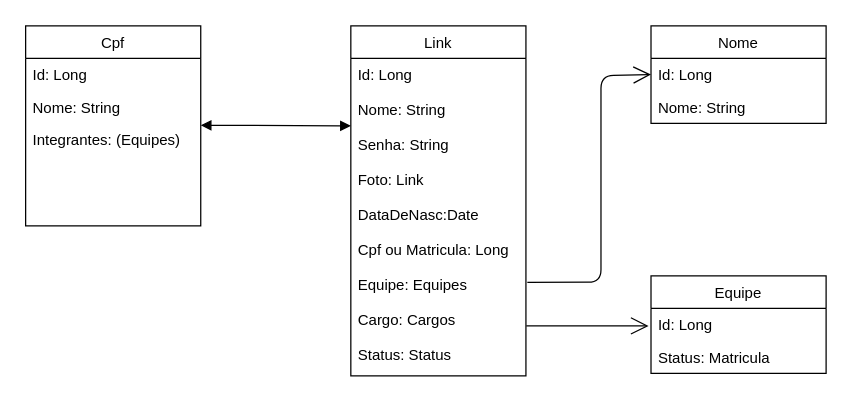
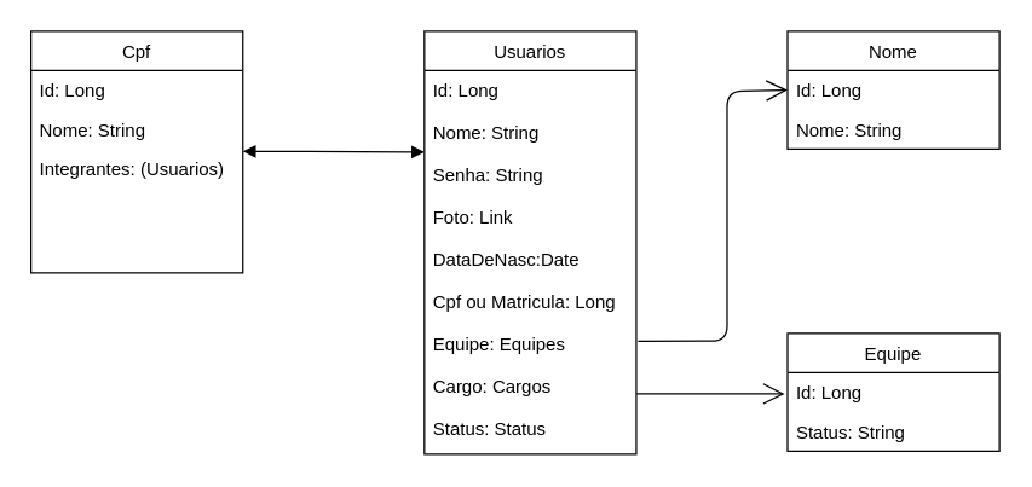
- <mxCell id="6" value="Link" style="swimlane;fontStyle=0;childLayout=stackLayout;horizontal=1;startSize=26;fillColor=none;horizontalStack=0;resizeParent=1;resizeParentMax=0;resizeLast=0;collapsible=1;marginBottom=0;" vertex="1" parent="1"><mxGeometry x="280" y="20" width="140" height="280" as="geometry"><mxRectangle x="280" y="40" width="80" height="26" as="alternateBounds" /></mxGeometry></mxCell>
+ <mxCell id="6" value="Usuarios" style="swimlane;fontStyle=0;childLayout=stackLayout;horizontal=1;startSize=26;fillColor=none;horizontalStack=0;resizeParent=1;resizeParentMax=0;resizeLast=0;collapsible=1;marginBottom=0;" vertex="1" parent="1"><mxGeometry x="280" y="20" width="140" height="280" as="geometry"><mxRectangle x="280" y="40" width="80" height="26" as="alternateBounds" /></mxGeometry></mxCell>
- <mxCell id="5" value="Integrantes: (Equipes)" style="text;strokeColor=none;fillColor=none;align=left;verticalAlign=top;spacingLeft=4;spacingRight=4;overflow=hidden;rotatable=0;points=[[0,0.5],[1,0.5]];portConstraint=eastwest;" parent="2" vertex="1"><mxGeometry y="78" width="140" height="82" as="geometry" /></mxCell>
+ <mxCell id="5" value="Integrantes: (Usuarios)" style="text;strokeColor=none;fillColor=none;align=left;verticalAlign=top;spacingLeft=4;spacingRight=4;overflow=hidden;rotatable=0;points=[[0,0.5],[1,0.5]];portConstraint=eastwest;" parent="2" vertex="1"><mxGeometry y="78" width="140" height="82" as="geometry" /></mxCell>
- <mxCell id="13" value="Status: Matricula" style="text;strokeColor=none;fillColor=none;align=left;verticalAlign=top;spacingLeft=4;spacingRight=4;overflow=hidden;rotatable=0;points=[[0,0.5],[1,0.5]];portConstraint=eastwest;" vertex="1" parent="11"><mxGeometry y="52" width="140" height="26" as="geometry" /></mxCell>
+ <mxCell id="13" value="Status: String" style="text;strokeColor=none;fillColor=none;align=left;verticalAlign=top;spacingLeft=4;spacingRight=4;overflow=hidden;rotatable=0;points=[[0,0.5],[1,0.5]];portConstraint=eastwest;" vertex="1" parent="11"><mxGeometry y="52" width="140" height="26" as="geometry" /></mxCell>
